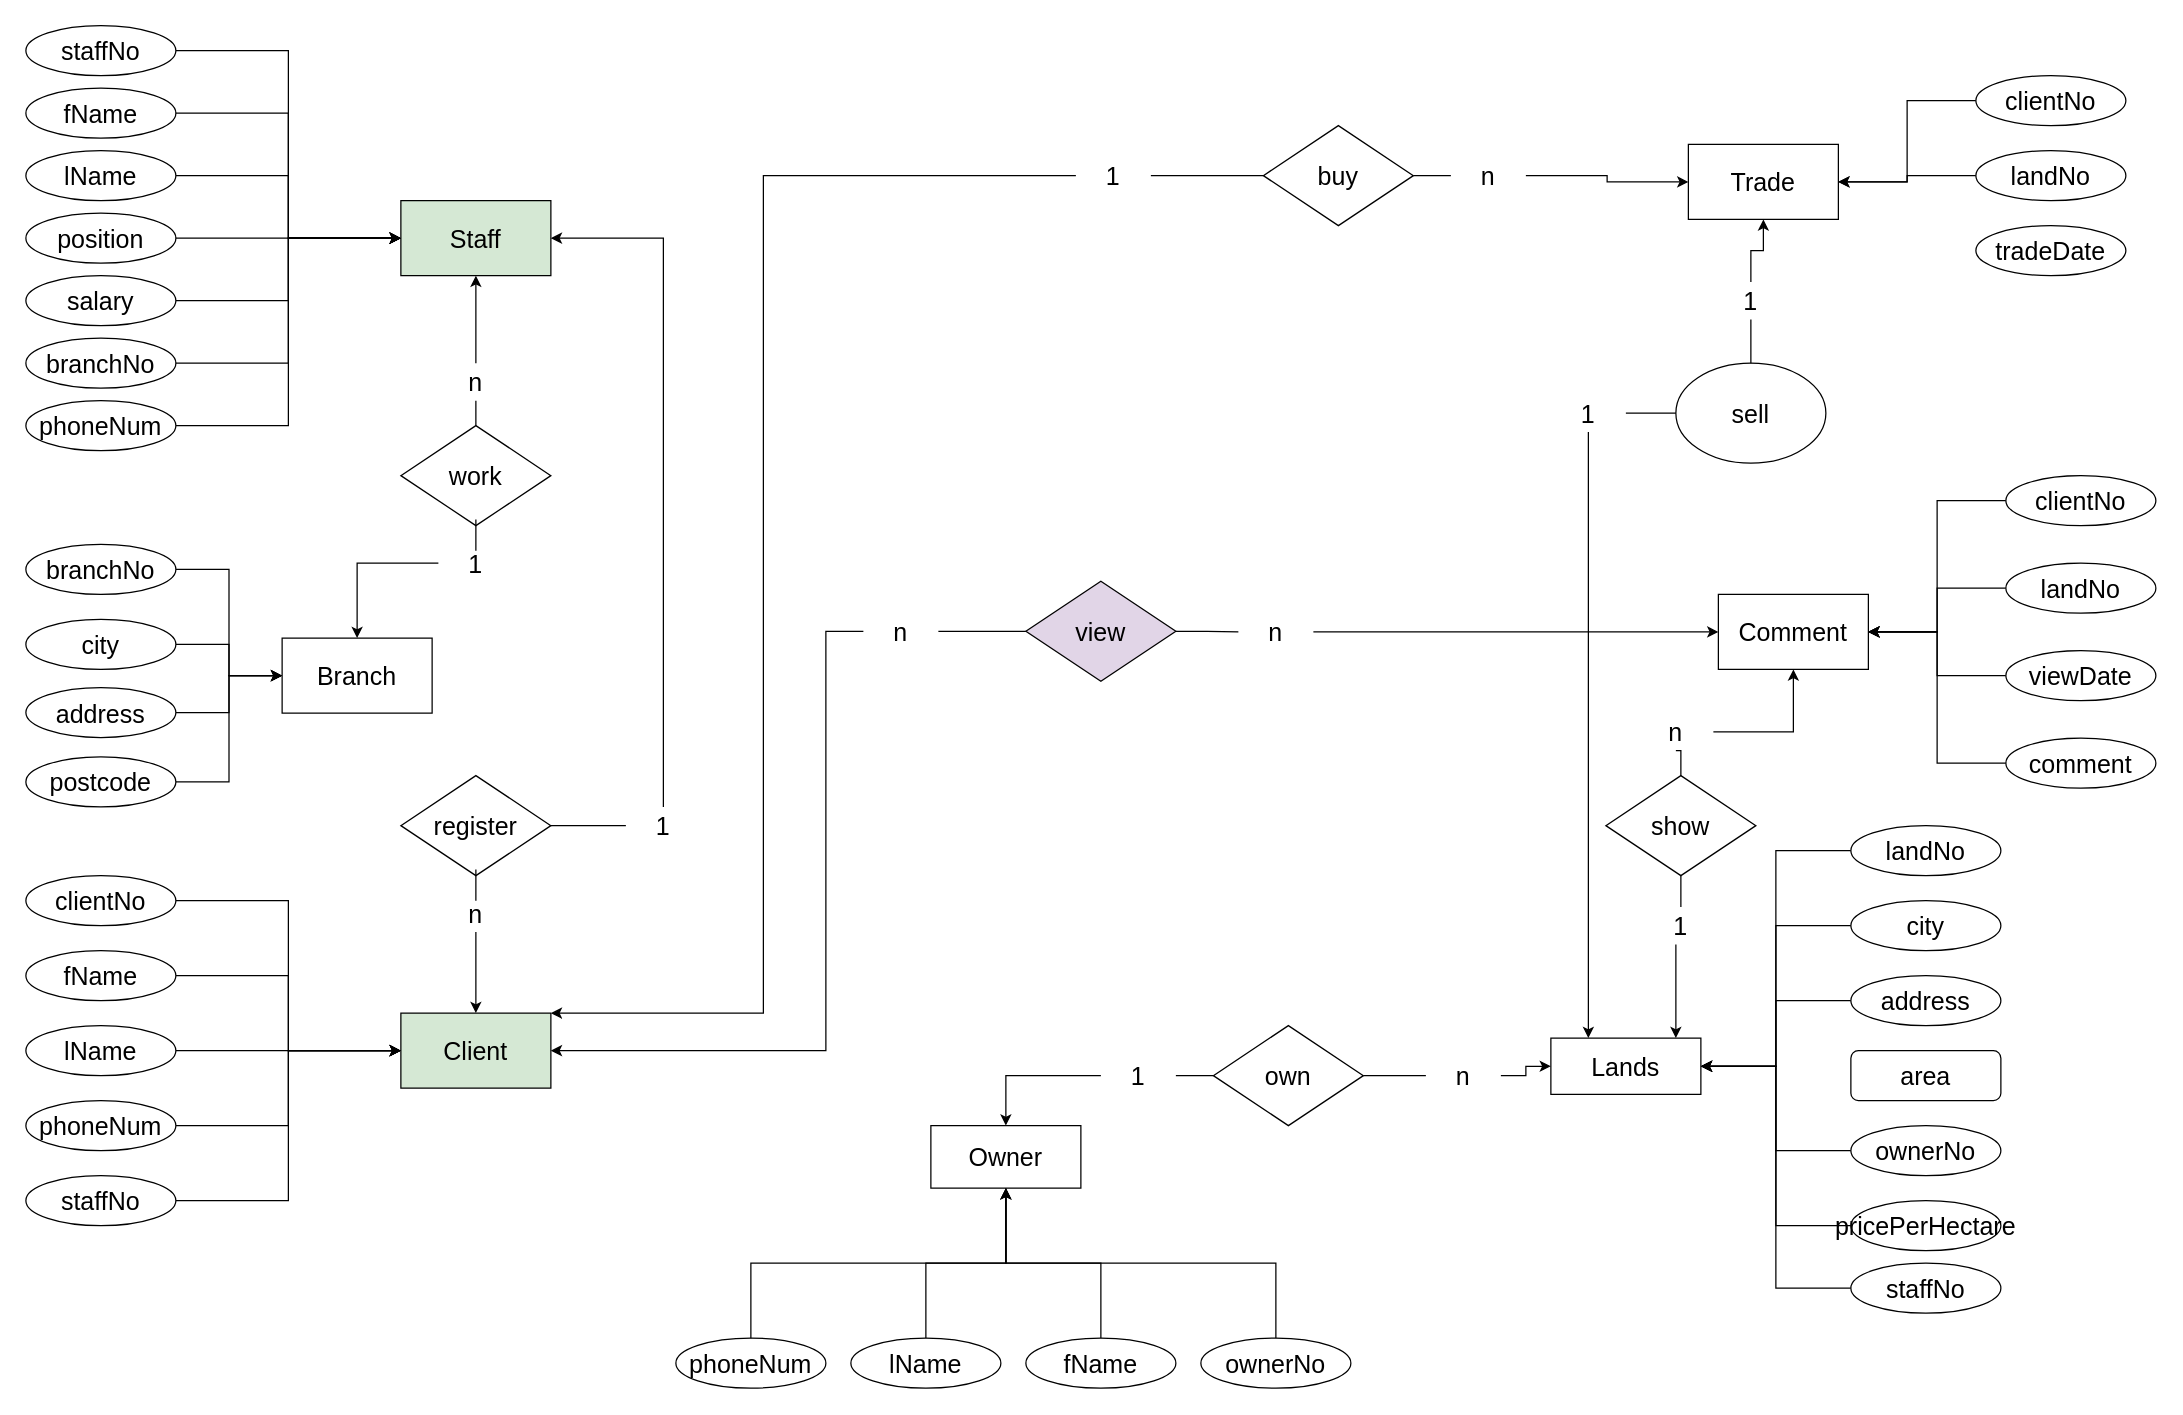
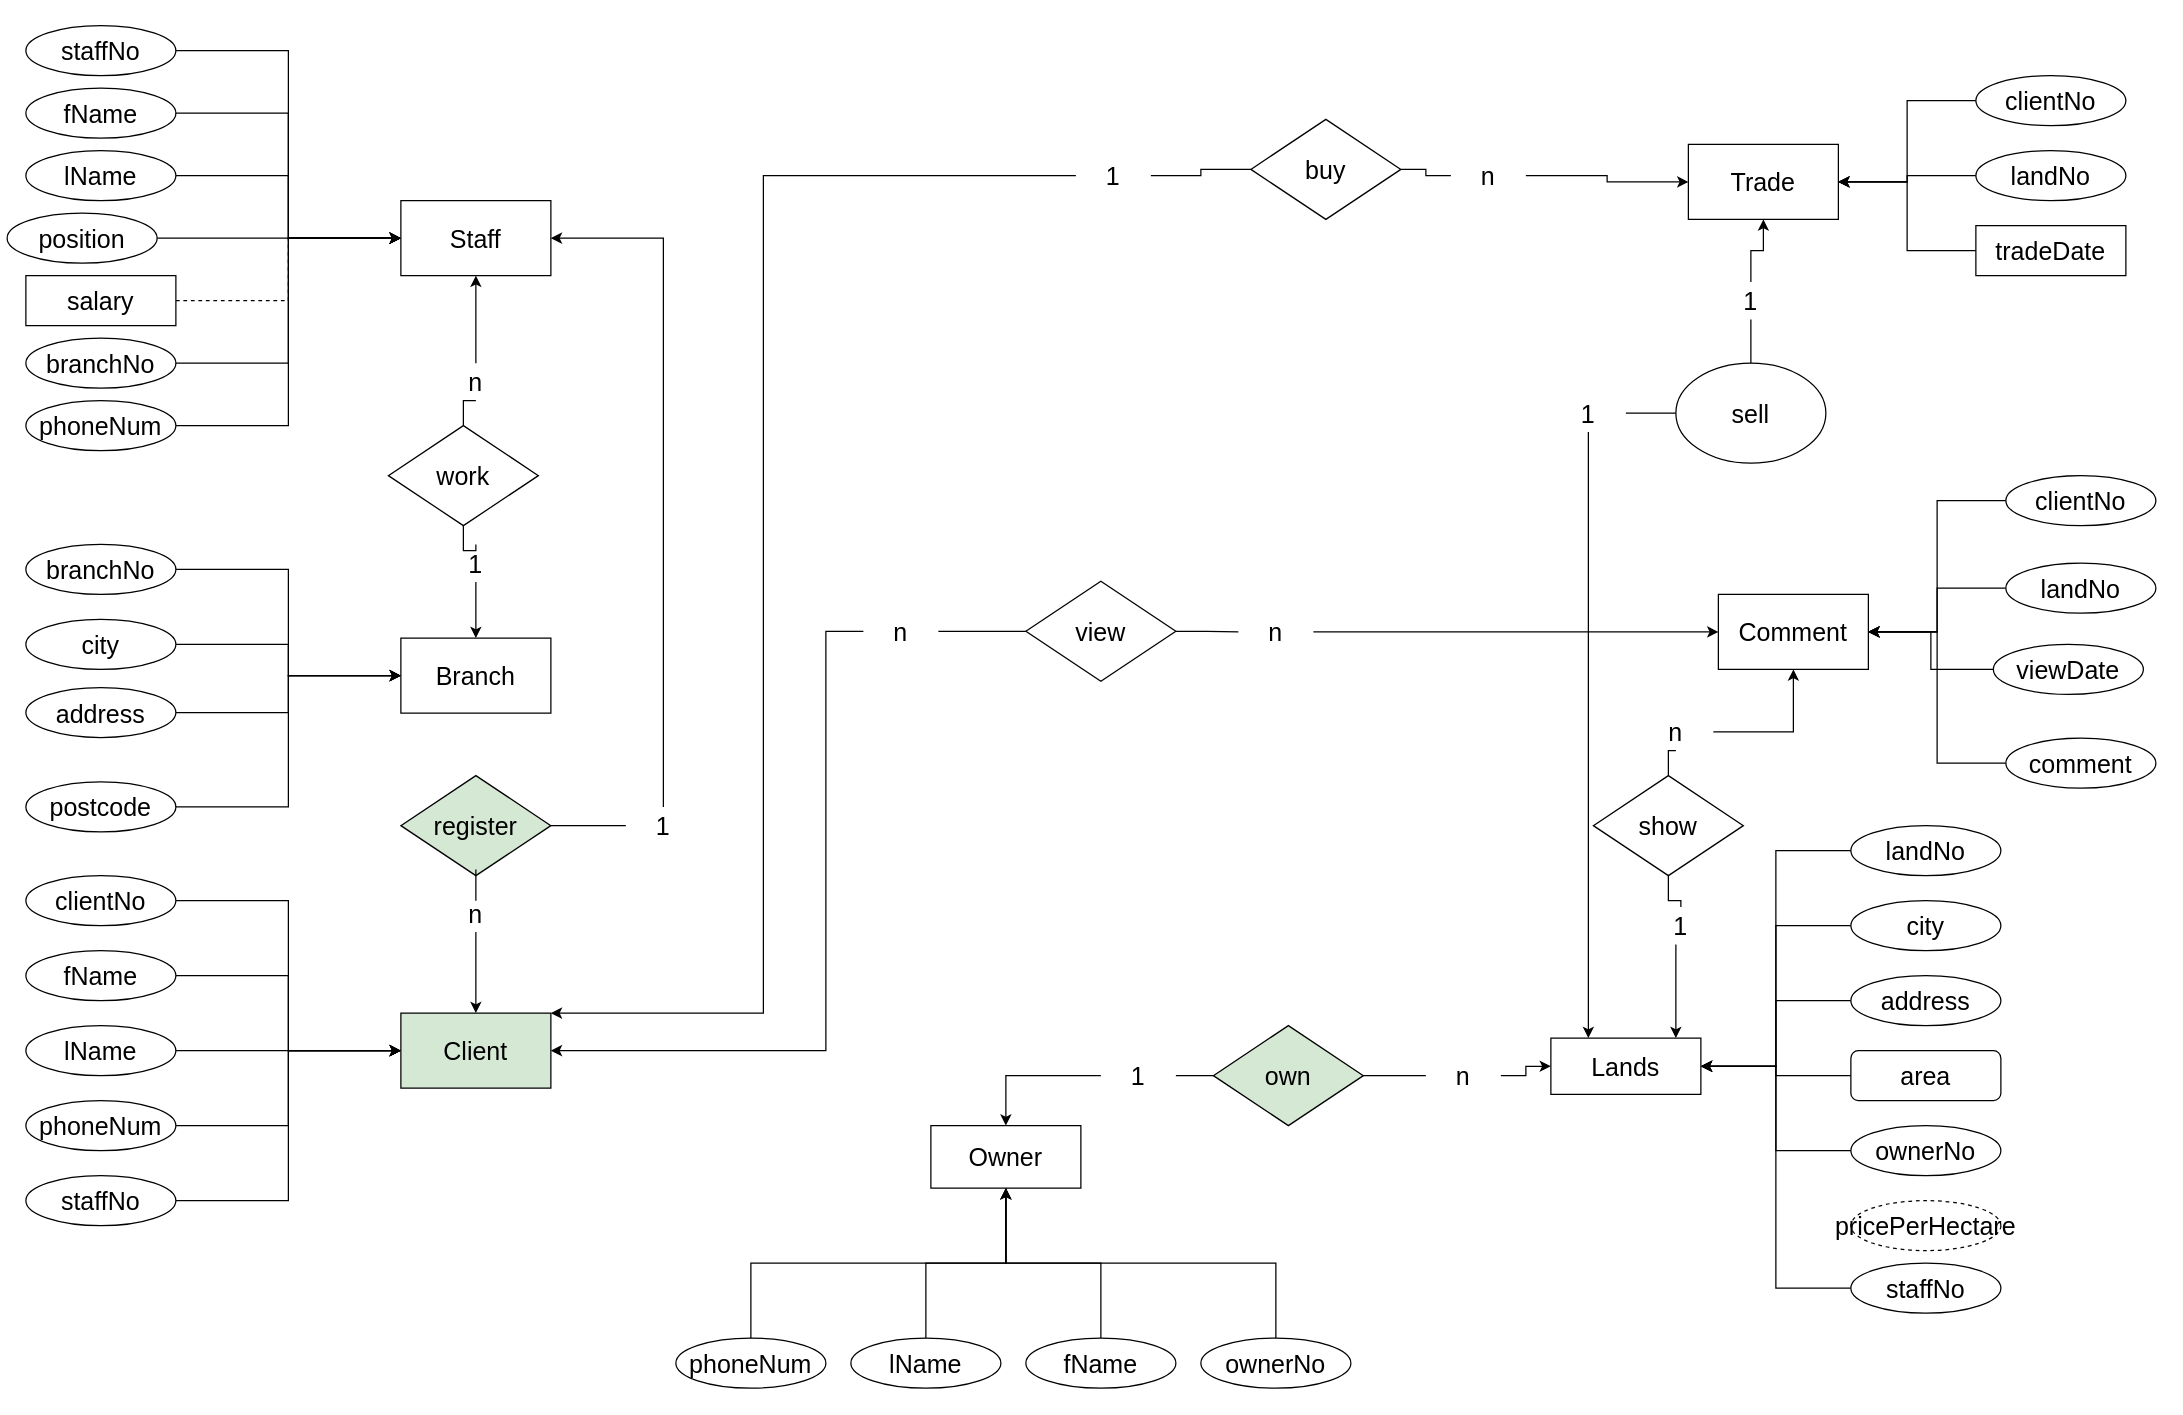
- <mxCell id="118" value="buy" style="rhombus;whiteSpace=wrap;html=1;fontSize=20;" parent="1" vertex="1"><mxGeometry x="1010" y="100" width="120" height="80" as="geometry" /></mxCell>
+ <mxCell id="118" value="buy" style="rhombus;whiteSpace=wrap;html=1;fontSize=20;" parent="1" vertex="1"><mxGeometry x="1000" y="95" width="120" height="80" as="geometry" /></mxCell>
- <mxCell id="10" value="position" style="ellipse;whiteSpace=wrap;html=1;fontSize=20;" parent="1" vertex="1"><mxGeometry x="20" y="170" width="120" height="40" as="geometry" /></mxCell>
+ <mxCell id="10" value="position" style="ellipse;whiteSpace=wrap;html=1;fontSize=20;" parent="1" vertex="1"><mxGeometry x="5" y="170" width="120" height="40" as="geometry" /></mxCell>
- <mxCell id="2" value="&lt;font style=&quot;font-size: 20px;&quot;&gt;Staff&lt;/font&gt;" style="rounded=0;whiteSpace=wrap;html=1;fillColor=#d5e8d4;" parent="1" vertex="1"><mxGeometry x="320" y="160" width="120" height="60" as="geometry" /></mxCell>
+ <mxCell id="2" value="&lt;font style=&quot;font-size: 20px;&quot;&gt;Staff&lt;/font&gt;" style="rounded=0;whiteSpace=wrap;html=1;" parent="1" vertex="1"><mxGeometry x="320" y="160" width="120" height="60" as="geometry" /></mxCell>
+ <mxCell id="93" style="edgeStyle=orthogonalEdgeStyle;rounded=0;orthogonalLoop=1;jettySize=auto;html=1;entryX=1;entryY=0.5;entryDx=0;entryDy=0;fontSize=20;" parent="1" source="94" target="88" edge="1"><mxGeometry relative="1" as="geometry" /></mxCell>
- <mxCell id="94" value="tradeDate" style="ellipse;whiteSpace=wrap;html=1;fontSize=20;" parent="1" vertex="1"><mxGeometry x="1580" y="180" width="120" height="40" as="geometry" /></mxCell>
+ <mxCell id="94" value="tradeDate" style="whiteSpace=wrap;html=1;fontSize=20;rounded=0;" parent="1" vertex="1"><mxGeometry x="1580" y="180" width="120" height="40" as="geometry" /></mxCell>
- <mxCell id="12" value="salary" style="ellipse;whiteSpace=wrap;html=1;fontSize=20;" parent="1" vertex="1"><mxGeometry x="20" y="220" width="120" height="40" as="geometry" /></mxCell>
+ <mxCell id="12" value="salary" style="whiteSpace=wrap;html=1;fontSize=20;rounded=0;" parent="1" vertex="1"><mxGeometry x="20" y="220" width="120" height="40" as="geometry" /></mxCell>
- <mxCell id="11" style="edgeStyle=orthogonalEdgeStyle;rounded=0;orthogonalLoop=1;jettySize=auto;html=1;fontSize=20;entryX=0;entryY=0.5;entryDx=0;entryDy=0;" parent="1" source="12" target="2" edge="1"><mxGeometry relative="1" as="geometry" /></mxCell>
+ <mxCell id="11" style="edgeStyle=orthogonalEdgeStyle;rounded=0;orthogonalLoop=1;jettySize=auto;html=1;fontSize=20;entryX=0;entryY=0.5;entryDx=0;entryDy=0;dashed=1;" parent="1" source="12" target="2" edge="1"><mxGeometry relative="1" as="geometry" /></mxCell>
- <mxCell id="66" value="work" style="rhombus;whiteSpace=wrap;html=1;fontSize=20;" parent="1" vertex="1"><mxGeometry x="320" y="340" width="120" height="80" as="geometry" /></mxCell>
+ <mxCell id="66" value="work" style="rhombus;whiteSpace=wrap;html=1;fontSize=20;" parent="1" vertex="1"><mxGeometry x="310" y="340" width="120" height="80" as="geometry" /></mxCell>
- <mxCell id="97" value="view" style="rhombus;whiteSpace=wrap;html=1;fontSize=20;fillColor=#e1d5e7;" parent="1" vertex="1"><mxGeometry x="820" y="464.5" width="120" height="80" as="geometry" /></mxCell>
+ <mxCell id="97" value="view" style="rhombus;whiteSpace=wrap;html=1;fontSize=20;" parent="1" vertex="1"><mxGeometry x="820" y="464.5" width="120" height="80" as="geometry" /></mxCell>
- <mxCell id="17" value="Branch" style="rounded=0;whiteSpace=wrap;html=1;fontSize=20;" parent="1" vertex="1"><mxGeometry x="225" y="510" width="120" height="60" as="geometry" /></mxCell>
+ <mxCell id="17" value="Branch" style="rounded=0;whiteSpace=wrap;html=1;fontSize=20;" parent="1" vertex="1"><mxGeometry x="320" y="510" width="120" height="60" as="geometry" /></mxCell>
- <mxCell id="61" value="viewDate" style="ellipse;whiteSpace=wrap;html=1;fontSize=20;" parent="1" vertex="1"><mxGeometry x="1604" y="520" width="120" height="40" as="geometry" /></mxCell>
+ <mxCell id="61" value="viewDate" style="ellipse;whiteSpace=wrap;html=1;fontSize=20;" parent="1" vertex="1"><mxGeometry x="1594" y="515" width="120" height="40" as="geometry" /></mxCell>
- <mxCell id="25" value="postcode" style="ellipse;whiteSpace=wrap;html=1;fontSize=20;" parent="1" vertex="1"><mxGeometry x="20" y="605" width="120" height="40" as="geometry" /></mxCell>
+ <mxCell id="25" value="postcode" style="ellipse;whiteSpace=wrap;html=1;fontSize=20;" parent="1" vertex="1"><mxGeometry x="20" y="625" width="120" height="40" as="geometry" /></mxCell>
- <mxCell id="73" value="register" style="rhombus;whiteSpace=wrap;html=1;fontSize=20;" parent="1" vertex="1"><mxGeometry x="320" y="620" width="120" height="80" as="geometry" /></mxCell>
+ <mxCell id="73" value="register" style="rhombus;whiteSpace=wrap;html=1;fontSize=20;fillColor=#d5e8d4;" parent="1" vertex="1"><mxGeometry x="320" y="620" width="120" height="80" as="geometry" /></mxCell>
- <mxCell id="104" value="show" style="rhombus;whiteSpace=wrap;html=1;fontSize=20;" parent="1" vertex="1"><mxGeometry x="1284" y="620" width="120" height="80" as="geometry" /></mxCell>
+ <mxCell id="104" value="show" style="rhombus;whiteSpace=wrap;html=1;fontSize=20;" parent="1" vertex="1"><mxGeometry x="1274" y="620" width="120" height="80" as="geometry" /></mxCell>
- <mxCell id="77" value="own" style="rhombus;whiteSpace=wrap;html=1;fontSize=20;" parent="1" vertex="1"><mxGeometry x="970" y="820" width="120" height="80" as="geometry" /></mxCell>
+ <mxCell id="77" value="own" style="rhombus;whiteSpace=wrap;html=1;fontSize=20;fillColor=#d5e8d4;" parent="1" vertex="1"><mxGeometry x="970" y="820" width="120" height="80" as="geometry" /></mxCell>
+ <mxCell id="42" style="edgeStyle=orthogonalEdgeStyle;rounded=0;orthogonalLoop=1;jettySize=auto;html=1;entryX=1;entryY=0.5;entryDx=0;entryDy=0;fontSize=20;" parent="1" source="43" target="35" edge="1"><mxGeometry relative="1" as="geometry" /></mxCell>
- <mxCell id="53" style="edgeStyle=orthogonalEdgeStyle;rounded=0;orthogonalLoop=1;jettySize=auto;html=1;entryX=1;entryY=0.5;entryDx=0;entryDy=0;fontSize=20;" parent="1" source="54" target="35" edge="1"><mxGeometry relative="1" as="geometry" /></mxCell>
- <mxCell id="54" value="pricePerHectare" style="ellipse;whiteSpace=wrap;html=1;fontSize=20;" parent="1" vertex="1"><mxGeometry x="1480" y="960" width="120" height="40" as="geometry" /></mxCell>
+ <mxCell id="54" value="pricePerHectare" style="ellipse;whiteSpace=wrap;html=1;fontSize=20;dashed=1;" parent="1" vertex="1"><mxGeometry x="1480" y="960" width="120" height="40" as="geometry" /></mxCell>
